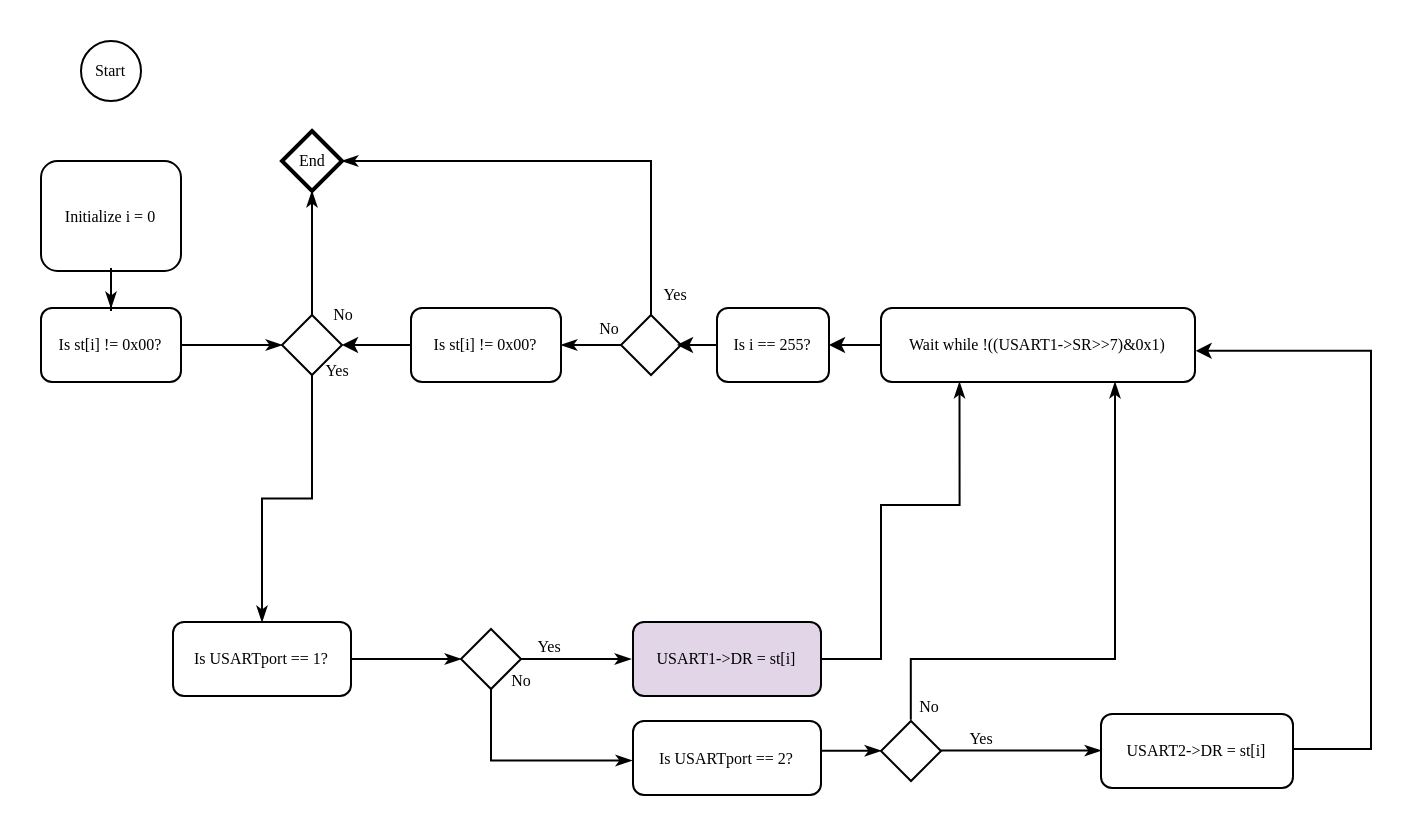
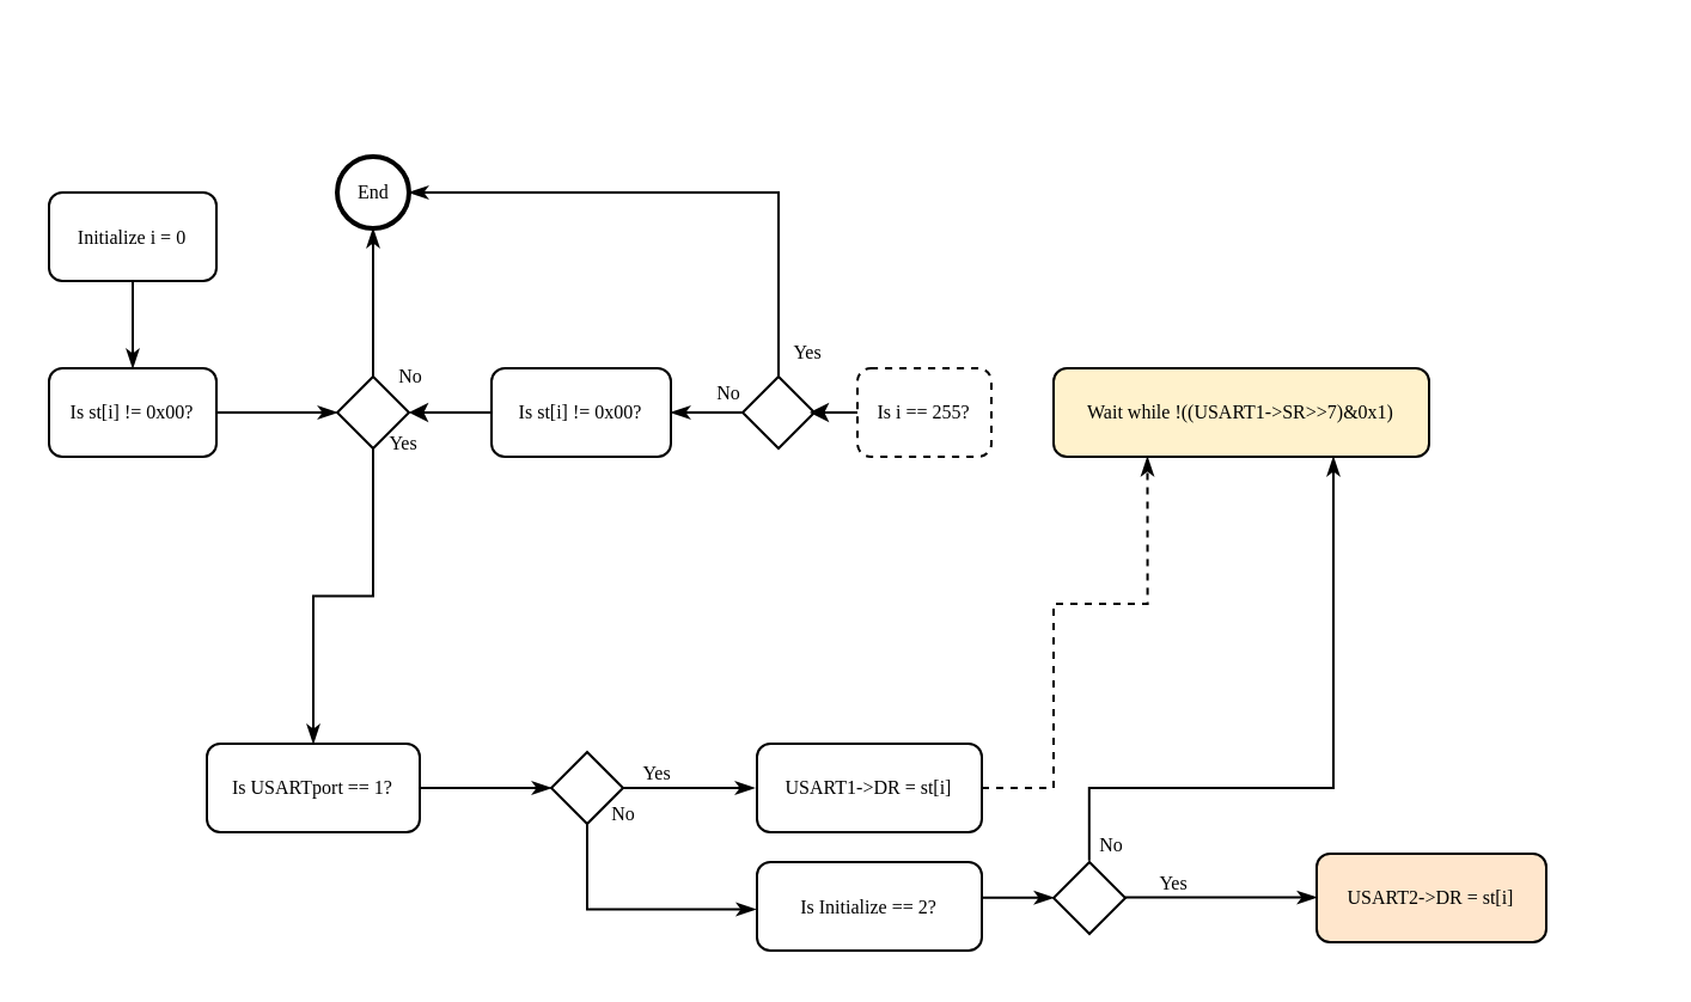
- <mxCell id="2" value="Start" style="ellipse;whiteSpace=wrap;html=1;rounded=0;shadow=0;labelBackgroundColor=none;strokeWidth=1;fontFamily=Verdana;fontSize=8;align=center;" parent="1" vertex="1"><mxGeometry x="40" y="20" width="30" height="30" as="geometry" /></mxCell>
- <mxCell id="13" value="End" style="rhombus;whiteSpace=wrap;html=1;shadow=0;labelBackgroundColor=none;strokeWidth=2;fontFamily=Verdana;fontSize=8;align=center;" parent="1" vertex="1"><mxGeometry x="140.5" y="65" width="30" height="30" as="geometry" /></mxCell>
+ <mxCell id="13" value="End" style="ellipse;whiteSpace=wrap;html=1;rounded=0;shadow=0;labelBackgroundColor=none;strokeWidth=2;fontFamily=Verdana;fontSize=8;align=center;" parent="1" vertex="1"><mxGeometry x="140.5" y="65" width="30" height="30" as="geometry" /></mxCell>
- <mxCell id="3" value="Initialize i = 0" style="rounded=1;whiteSpace=wrap;html=1;shadow=0;labelBackgroundColor=none;strokeWidth=1;fontFamily=Verdana;fontSize=8;align=center;" parent="1" vertex="1"><mxGeometry x="20" y="80" width="70" height="55" as="geometry" /></mxCell>
+ <mxCell id="3" value="Initialize i = 0" style="rounded=1;whiteSpace=wrap;html=1;shadow=0;labelBackgroundColor=none;strokeWidth=1;fontFamily=Verdana;fontSize=8;align=center;" parent="1" vertex="1"><mxGeometry x="20" y="80" width="70" height="37" as="geometry" /></mxCell>
- <mxCell id="27" value="Is i == 255?" style="rounded=1;whiteSpace=wrap;html=1;shadow=0;labelBackgroundColor=none;strokeWidth=1;fontFamily=Verdana;fontSize=8;align=center;" parent="1" vertex="1"><mxGeometry x="358" y="153.5" width="56" height="37" as="geometry" /></mxCell>
+ <mxCell id="27" value="Is i == 255?" style="rounded=1;whiteSpace=wrap;html=1;shadow=0;labelBackgroundColor=none;strokeWidth=1;fontFamily=Verdana;fontSize=8;align=center;dashed=1;" parent="1" vertex="1"><mxGeometry x="358" y="153.5" width="56" height="37" as="geometry" /></mxCell>
- <mxCell id="25" style="edgeStyle=orthogonalEdgeStyle;rounded=0;orthogonalLoop=1;jettySize=auto;html=1;entryX=1;entryY=0.5;entryDx=0;entryDy=0;endSize=5;startSize=5;" parent="1" source="26" target="27" edge="1"><mxGeometry relative="1" as="geometry" /></mxCell>
- <mxCell id="26" value="Wait while !((USART1-&amp;gt;SR&amp;gt;&amp;gt;7)&amp;amp;0x1)" style="rounded=1;whiteSpace=wrap;html=1;shadow=0;labelBackgroundColor=none;strokeWidth=1;fontFamily=Verdana;fontSize=8;align=center;" parent="1" vertex="1"><mxGeometry x="440" y="153.5" width="157" height="37" as="geometry" /></mxCell>
+ <mxCell id="26" value="Wait while !((USART1-&amp;gt;SR&amp;gt;&amp;gt;7)&amp;amp;0x1)" style="rounded=1;whiteSpace=wrap;html=1;shadow=0;labelBackgroundColor=none;strokeWidth=1;fontFamily=Verdana;fontSize=8;align=center;fillColor=#fff2cc;" parent="1" vertex="1"><mxGeometry x="440" y="153.5" width="157" height="37" as="geometry" /></mxCell>
- <mxCell id="21" style="edgeStyle=orthogonalEdgeStyle;rounded=0;orthogonalLoop=1;jettySize=auto;html=1;endSize=5;startSize=5;entryX=1.002;entryY=0.578;entryDx=0;entryDy=0;entryPerimeter=0;exitX=1;exitY=0.5;exitDx=0;exitDy=0;" parent="1" source="22" target="26" edge="1"><mxGeometry relative="1" as="geometry"><mxPoint x="598" y="220" as="targetPoint" /><Array as="points"><mxPoint x="639" y="375" /><mxPoint x="639" y="374" /><mxPoint x="685" y="374" /><mxPoint x="685" y="175" /></Array><mxPoint x="639.013" y="354.75" as="sourcePoint" /></mxGeometry></mxCell>
- <mxCell id="23" style="edgeStyle=orthogonalEdgeStyle;rounded=0;orthogonalLoop=1;jettySize=auto;html=1;endArrow=classicThin;endFill=1;endSize=5;startSize=5;entryX=0.25;entryY=1;entryDx=0;entryDy=0;" parent="1" source="24" target="26" edge="1"><mxGeometry relative="1" as="geometry"><mxPoint x="440" y="200" as="targetPoint" /><Array as="points"><mxPoint x="440" y="329" /><mxPoint x="440" y="252" /><mxPoint x="479" y="252" /></Array></mxGeometry></mxCell>
+ <mxCell id="23" style="edgeStyle=orthogonalEdgeStyle;rounded=0;orthogonalLoop=1;jettySize=auto;html=1;endArrow=classicThin;endFill=1;endSize=5;startSize=5;entryX=0.25;entryY=1;entryDx=0;entryDy=0;dashed=1;" parent="1" source="24" target="26" edge="1"><mxGeometry relative="1" as="geometry"><mxPoint x="440" y="200" as="targetPoint" /><Array as="points"><mxPoint x="440" y="329" /><mxPoint x="440" y="252" /><mxPoint x="479" y="252" /></Array></mxGeometry></mxCell>
- <mxCell id="24" value="USART1-&amp;gt;DR = st[i]" style="rounded=1;whiteSpace=wrap;html=1;shadow=0;labelBackgroundColor=none;strokeWidth=1;fontFamily=Verdana;fontSize=8;align=center;fillColor=#e1d5e7;" parent="1" vertex="1"><mxGeometry x="316" y="310.5" width="94" height="37" as="geometry" /></mxCell>
+ <mxCell id="24" value="USART1-&amp;gt;DR = st[i]" style="rounded=1;whiteSpace=wrap;html=1;shadow=0;labelBackgroundColor=none;strokeWidth=1;fontFamily=Verdana;fontSize=8;align=center;" parent="1" vertex="1"><mxGeometry x="316" y="310.5" width="94" height="37" as="geometry" /></mxCell>
- <mxCell id="22" value="USART2-&amp;gt;DR = st[i]" style="rounded=1;whiteSpace=wrap;html=1;shadow=0;labelBackgroundColor=none;strokeWidth=1;fontFamily=Verdana;fontSize=8;align=center;" parent="1" vertex="1"><mxGeometry x="550" y="356.5" width="96" height="37" as="geometry" /></mxCell>
+ <mxCell id="22" value="USART2-&amp;gt;DR = st[i]" style="rounded=1;whiteSpace=wrap;html=1;shadow=0;labelBackgroundColor=none;strokeWidth=1;fontFamily=Verdana;fontSize=8;align=center;fillColor=#ffe6cc;" parent="1" vertex="1"><mxGeometry x="550" y="356.5" width="96" height="37" as="geometry" /></mxCell>
- <mxCell id="16" value="Is USARTport == 2?" style="rounded=1;whiteSpace=wrap;html=1;shadow=0;labelBackgroundColor=none;strokeWidth=1;fontFamily=Verdana;fontSize=8;align=center;" parent="1" vertex="1"><mxGeometry x="316" y="360" width="94" height="37" as="geometry" /></mxCell>
+ <mxCell id="16" value="Is Initialize == 2?" style="rounded=1;whiteSpace=wrap;html=1;shadow=0;labelBackgroundColor=none;strokeWidth=1;fontFamily=Verdana;fontSize=8;align=center;" parent="1" vertex="1"><mxGeometry x="316" y="360" width="94" height="37" as="geometry" /></mxCell>
